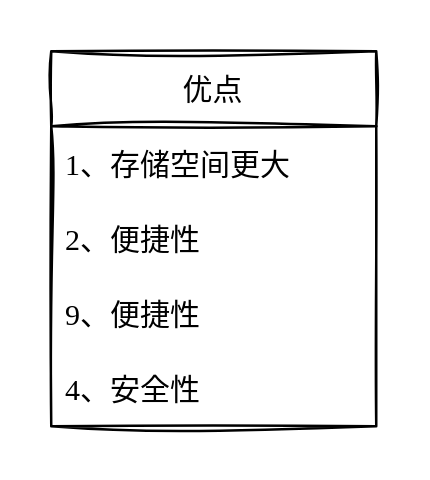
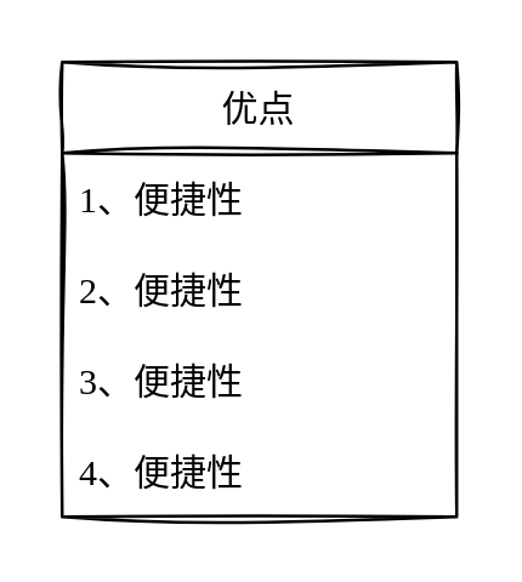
- <mxCell id="3" value="1、存储空间更大" style="text;strokeColor=none;fillColor=none;align=left;verticalAlign=middle;spacingLeft=4;spacingRight=4;overflow=hidden;points=[[0,0.5],[1,0.5]];portConstraint=eastwest;rotatable=0;fontFamily=Comic Sans MS;" vertex="1" parent="2"><mxGeometry y="30" width="130" height="30" as="geometry" /></mxCell>
+ <mxCell id="3" value="1、便捷性" style="text;strokeColor=none;fillColor=none;align=left;verticalAlign=middle;spacingLeft=4;spacingRight=4;overflow=hidden;points=[[0,0.5],[1,0.5]];portConstraint=eastwest;rotatable=0;fontFamily=Comic Sans MS;" vertex="1" parent="2"><mxGeometry y="30" width="130" height="30" as="geometry" /></mxCell>
- <mxCell id="5" value="9、便捷性" style="text;strokeColor=none;fillColor=none;align=left;verticalAlign=middle;spacingLeft=4;spacingRight=4;overflow=hidden;points=[[0,0.5],[1,0.5]];portConstraint=eastwest;rotatable=0;fontFamily=Comic Sans MS;" vertex="1" parent="2"><mxGeometry y="90" width="130" height="30" as="geometry" /></mxCell>
+ <mxCell id="5" value="3、便捷性" style="text;strokeColor=none;fillColor=none;align=left;verticalAlign=middle;spacingLeft=4;spacingRight=4;overflow=hidden;points=[[0,0.5],[1,0.5]];portConstraint=eastwest;rotatable=0;fontFamily=Comic Sans MS;" vertex="1" parent="2"><mxGeometry y="90" width="130" height="30" as="geometry" /></mxCell>
- <mxCell id="6" value="4、安全性" style="text;strokeColor=none;fillColor=none;align=left;verticalAlign=middle;spacingLeft=4;spacingRight=4;overflow=hidden;points=[[0,0.5],[1,0.5]];portConstraint=eastwest;rotatable=0;fontFamily=Comic Sans MS;" vertex="1" parent="2"><mxGeometry y="120" width="130" height="30" as="geometry" /></mxCell>
+ <mxCell id="6" value="4、便捷性" style="text;strokeColor=none;fillColor=none;align=left;verticalAlign=middle;spacingLeft=4;spacingRight=4;overflow=hidden;points=[[0,0.5],[1,0.5]];portConstraint=eastwest;rotatable=0;fontFamily=Comic Sans MS;" vertex="1" parent="2"><mxGeometry y="120" width="130" height="30" as="geometry" /></mxCell>
